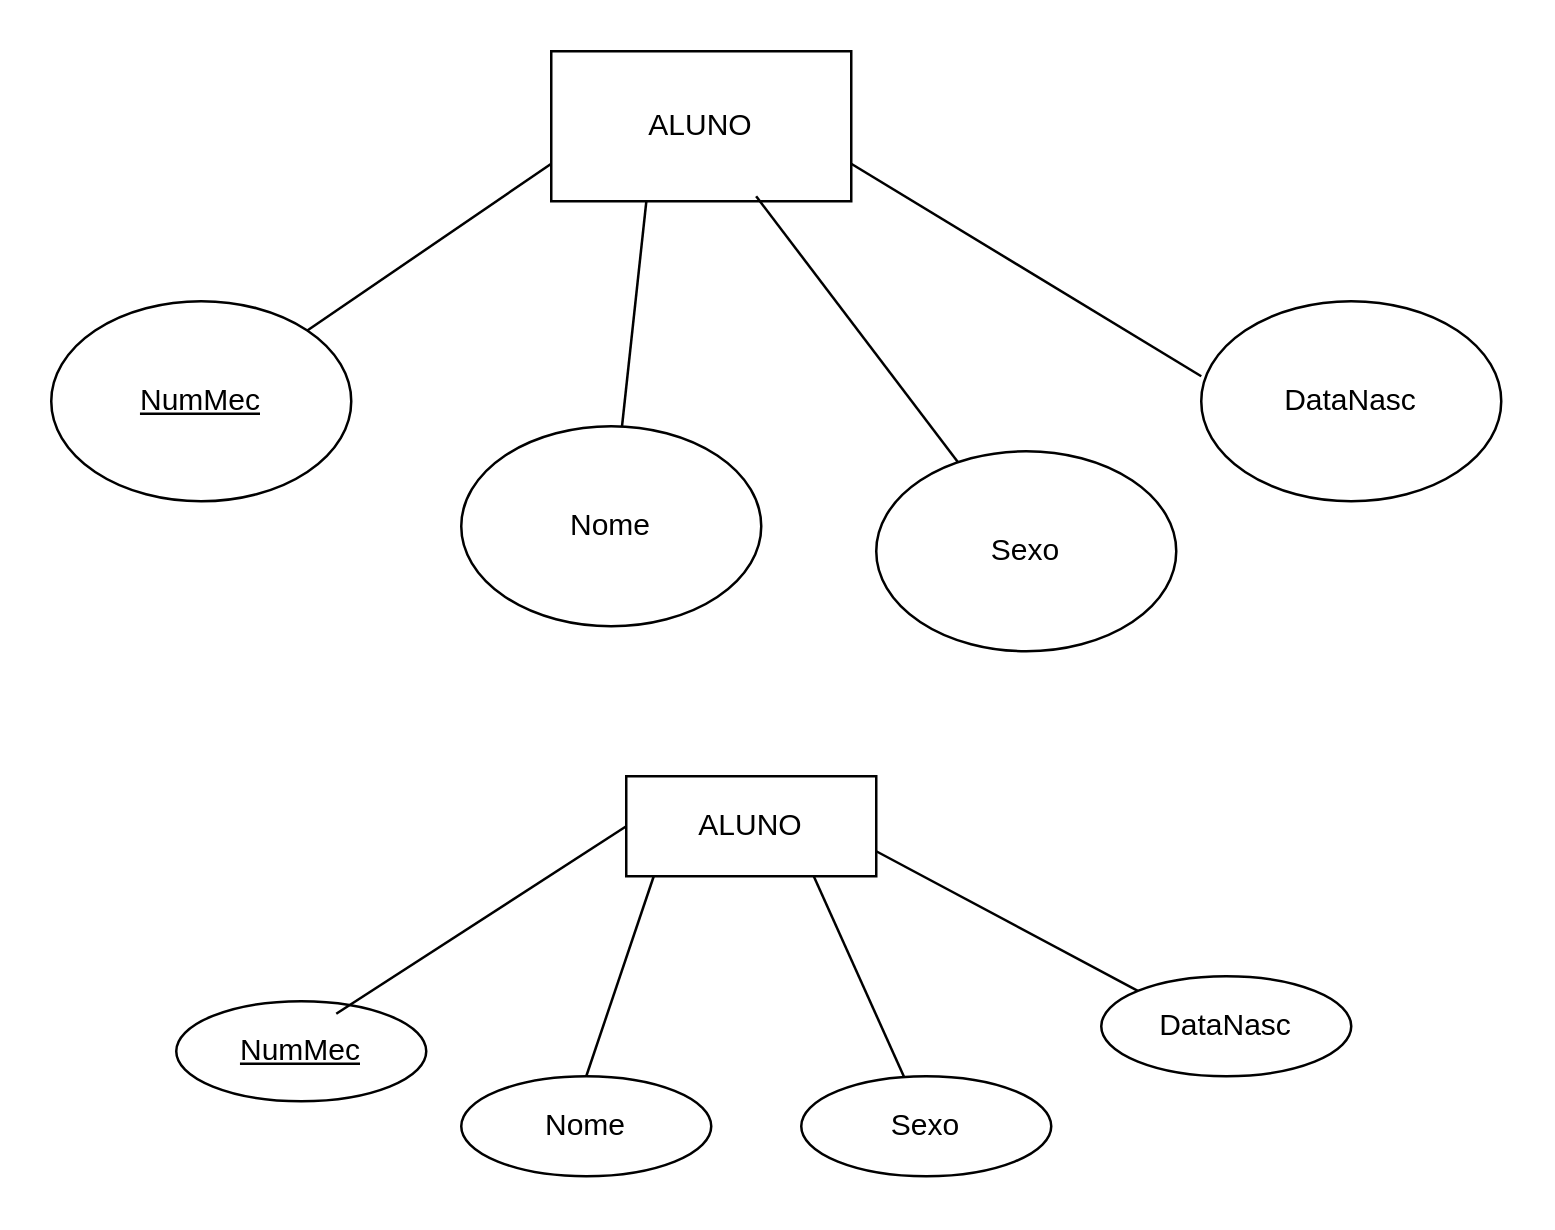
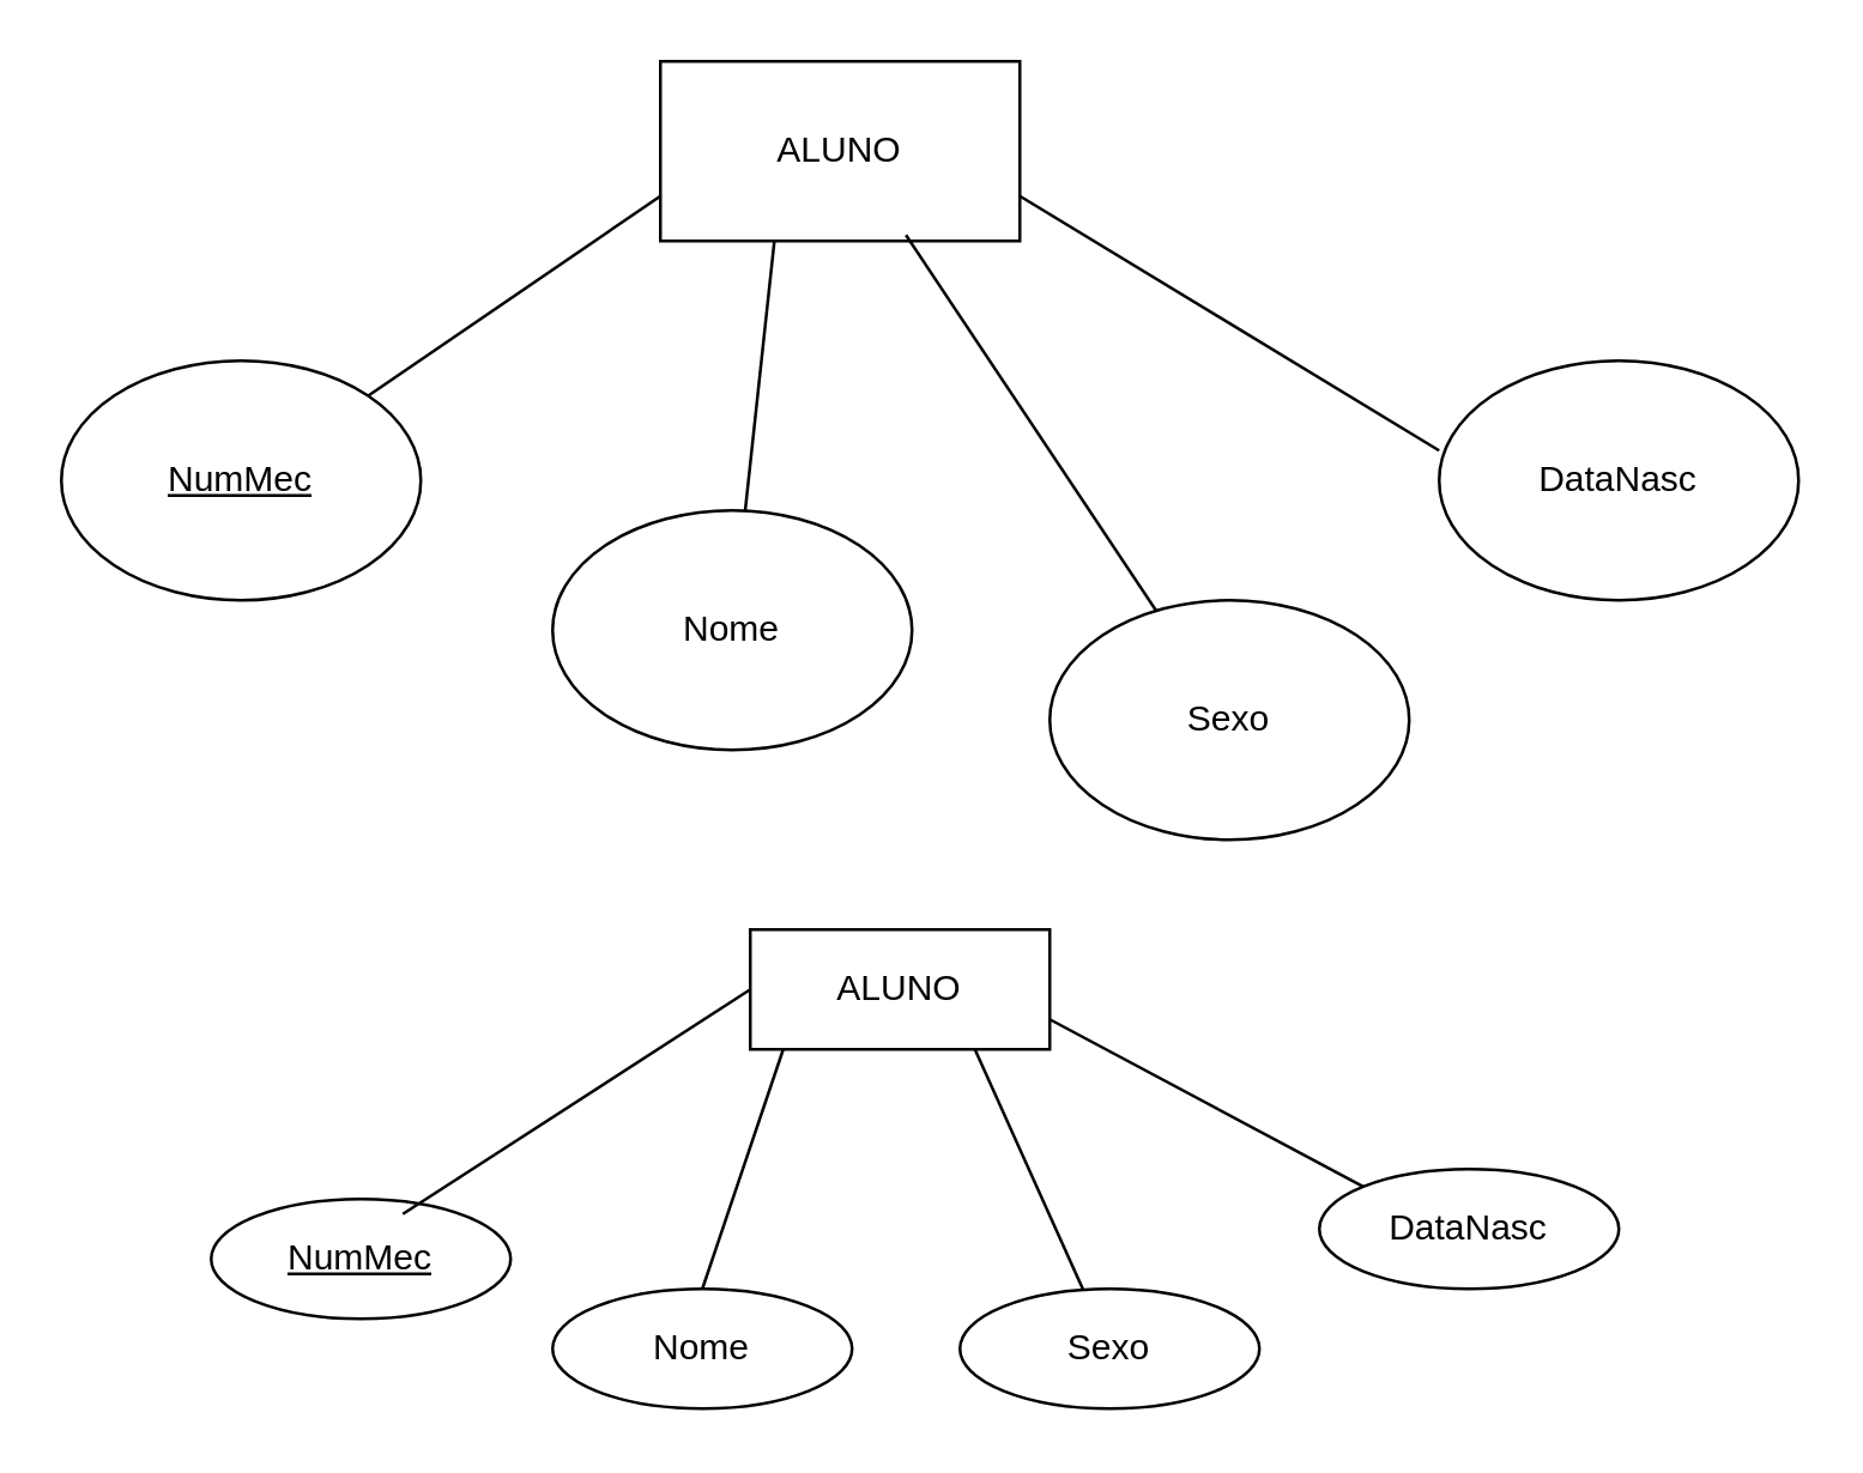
- <mxCell id="5" value="Sexo" style="ellipse;whiteSpace=wrap;html=1;" vertex="1" parent="1"><mxGeometry x="350" y="180" width="120" height="80" as="geometry" /></mxCell>
+ <mxCell id="5" value="Sexo" style="ellipse;whiteSpace=wrap;html=1;" vertex="1" parent="1"><mxGeometry x="350" y="200" width="120" height="80" as="geometry" /></mxCell>
